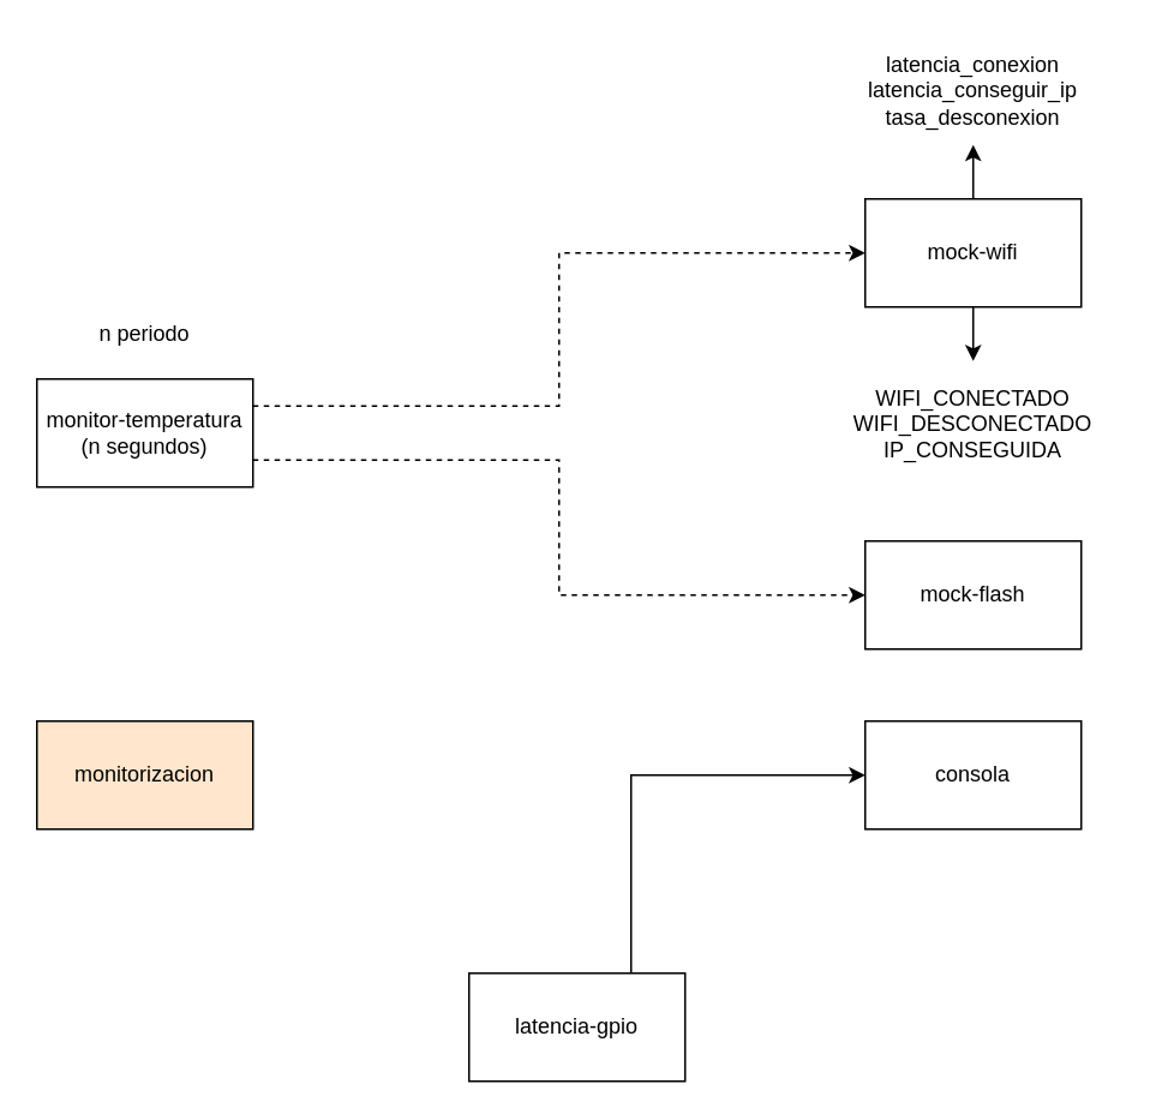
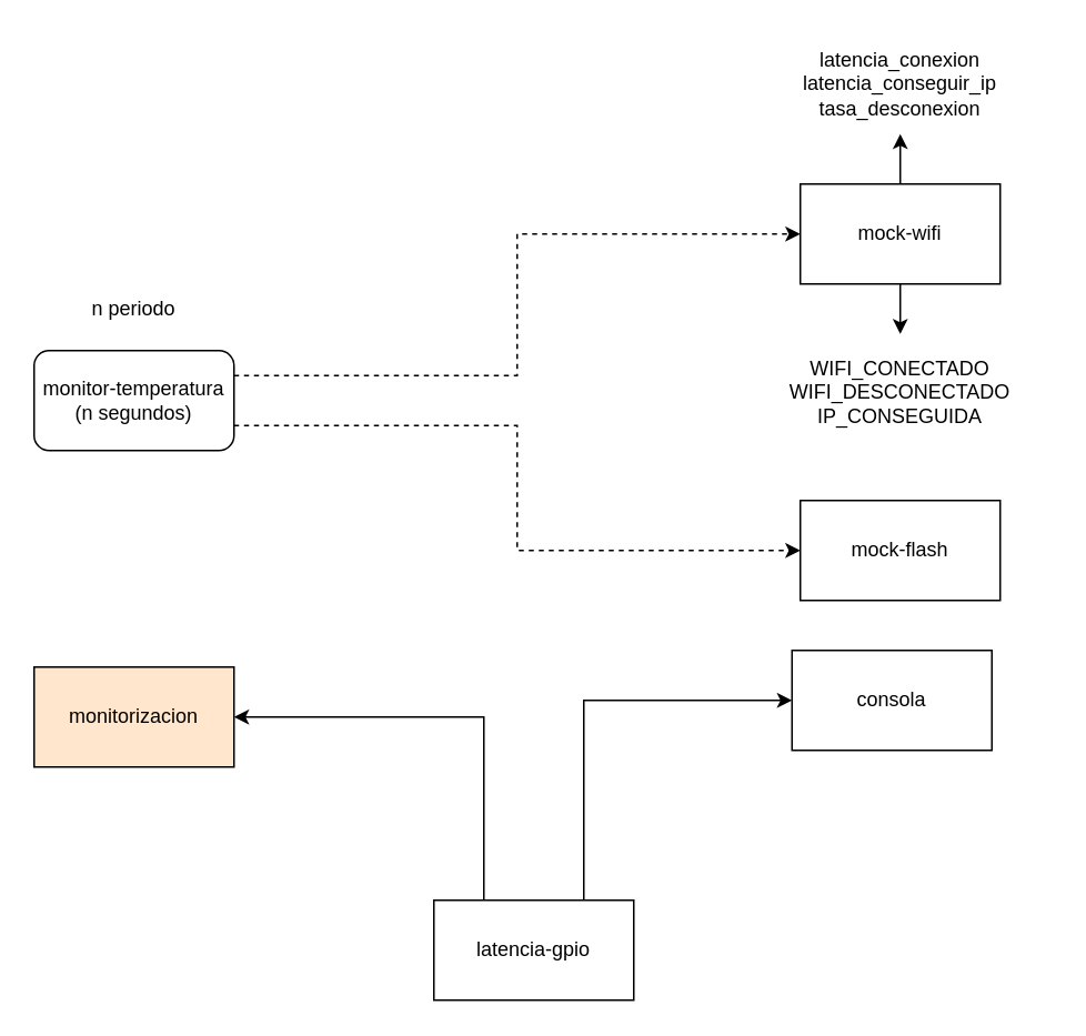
- <mxCell id="6" value="monitor-temperatura&lt;br&gt;(n segundos)" style="rounded=0;whiteSpace=wrap;html=1;" parent="1" vertex="1"><mxGeometry x="20" y="210" width="120" height="60" as="geometry" /></mxCell>
+ <mxCell id="6" value="monitor-temperatura&lt;br&gt;(n segundos)" style="whiteSpace=wrap;html=1;rounded=1;" parent="1" vertex="1"><mxGeometry x="20" y="210" width="120" height="60" as="geometry" /></mxCell>
+ <mxCell id="15" style="edgeStyle=orthogonalEdgeStyle;rounded=0;orthogonalLoop=1;jettySize=auto;html=1;exitX=0.25;exitY=0;exitDx=0;exitDy=0;entryX=1;entryY=0.5;entryDx=0;entryDy=0;" edge="1" parent="1" source="17" target="2"><mxGeometry relative="1" as="geometry" /></mxCell>
- <mxCell id="3" value="consola" style="rounded=0;whiteSpace=wrap;html=1;" parent="1" vertex="1"><mxGeometry x="480" y="400" width="120" height="60" as="geometry" /></mxCell>
+ <mxCell id="3" value="consola" style="rounded=0;whiteSpace=wrap;html=1;" parent="1" vertex="1"><mxGeometry x="475" y="390" width="120" height="60" as="geometry" /></mxCell>
